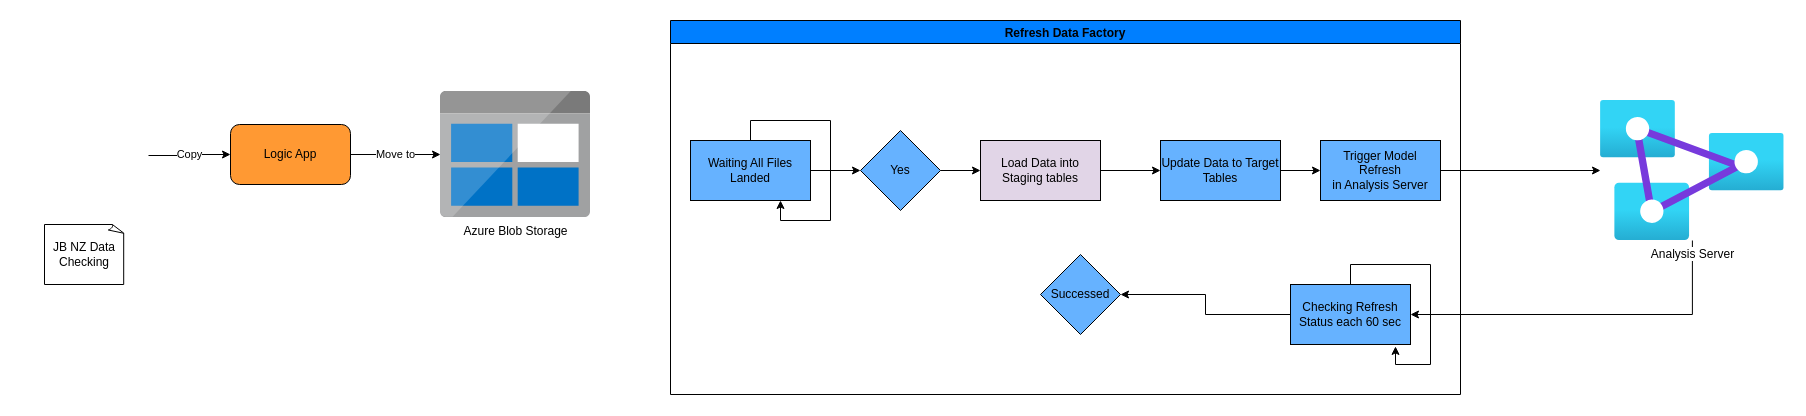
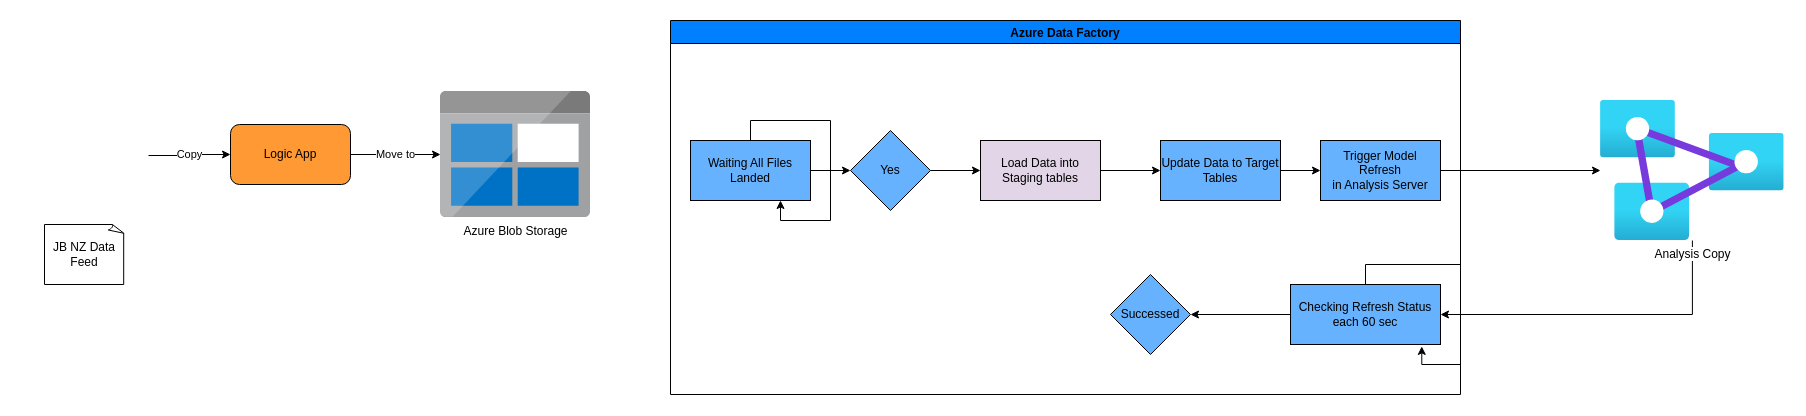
- <mxCell id="2" value="Refresh Data Factory" style="swimlane;fillColor=#007FFF;" vertex="1" parent="1"><mxGeometry x="670" y="20" width="790" height="374" as="geometry" /></mxCell>
+ <mxCell id="2" value="Azure Data Factory" style="swimlane;fillColor=#007FFF;" vertex="1" parent="1"><mxGeometry x="670" y="20" width="790" height="374" as="geometry" /></mxCell>
- <mxCell id="3" value="Yes" style="rhombus;whiteSpace=wrap;html=1;fillColor=#66B2FF;" vertex="1" parent="2"><mxGeometry x="190" y="110" width="80" height="80" as="geometry" /></mxCell>
+ <mxCell id="3" value="Yes" style="rhombus;whiteSpace=wrap;html=1;fillColor=#66B2FF;" vertex="1" parent="2"><mxGeometry x="180" y="110" width="80" height="80" as="geometry" /></mxCell>
- <mxCell id="22" value="JB NZ Data Checking" style="whiteSpace=wrap;html=1;shape=mxgraph.basic.document" vertex="1" parent="1"><mxGeometry x="44" y="224" width="80" height="60" as="geometry" /></mxCell>
+ <mxCell id="22" value="JB NZ Data Feed" style="whiteSpace=wrap;html=1;shape=mxgraph.basic.document" vertex="1" parent="1"><mxGeometry x="44" y="224" width="80" height="60" as="geometry" /></mxCell>
- <mxCell id="24" value="Analysis Server" style="aspect=fixed;html=1;points=[];align=center;image;fontSize=12;image=img/lib/azure2/analytics/Analysis_Services.svg;fillColor=#66B2FF;" vertex="1" parent="1"><mxGeometry x="1600" y="100" width="183.75" height="140" as="geometry" /></mxCell>
+ <mxCell id="24" value="Analysis Copy" style="aspect=fixed;html=1;points=[];align=center;image;fontSize=12;image=img/lib/azure2/analytics/Analysis_Services.svg;fillColor=#66B2FF;" vertex="1" parent="1"><mxGeometry x="1600" y="100" width="183.75" height="140" as="geometry" /></mxCell>
- <mxCell id="14" value="Successed" style="rhombus;whiteSpace=wrap;html=1;fillColor=#66B2FF;rounded=0;" vertex="1" parent="2"><mxGeometry x="370" y="234" width="80" height="80" as="geometry" /></mxCell>
+ <mxCell id="14" value="Successed" style="rhombus;whiteSpace=wrap;html=1;fillColor=#66B2FF;rounded=0;" vertex="1" parent="2"><mxGeometry x="440" y="254" width="80" height="80" as="geometry" /></mxCell>
- <mxCell id="13" value="Checking Refresh Status each 60 sec" style="rounded=0;whiteSpace=wrap;html=1;fillColor=#66B2FF;" vertex="1" parent="2"><mxGeometry x="620" y="264" width="120" height="60" as="geometry" /></mxCell>
+ <mxCell id="13" value="Checking Refresh Status each 60 sec" style="rounded=0;whiteSpace=wrap;html=1;fillColor=#66B2FF;" vertex="1" parent="2"><mxGeometry x="620" y="264" width="150" height="60" as="geometry" /></mxCell>
